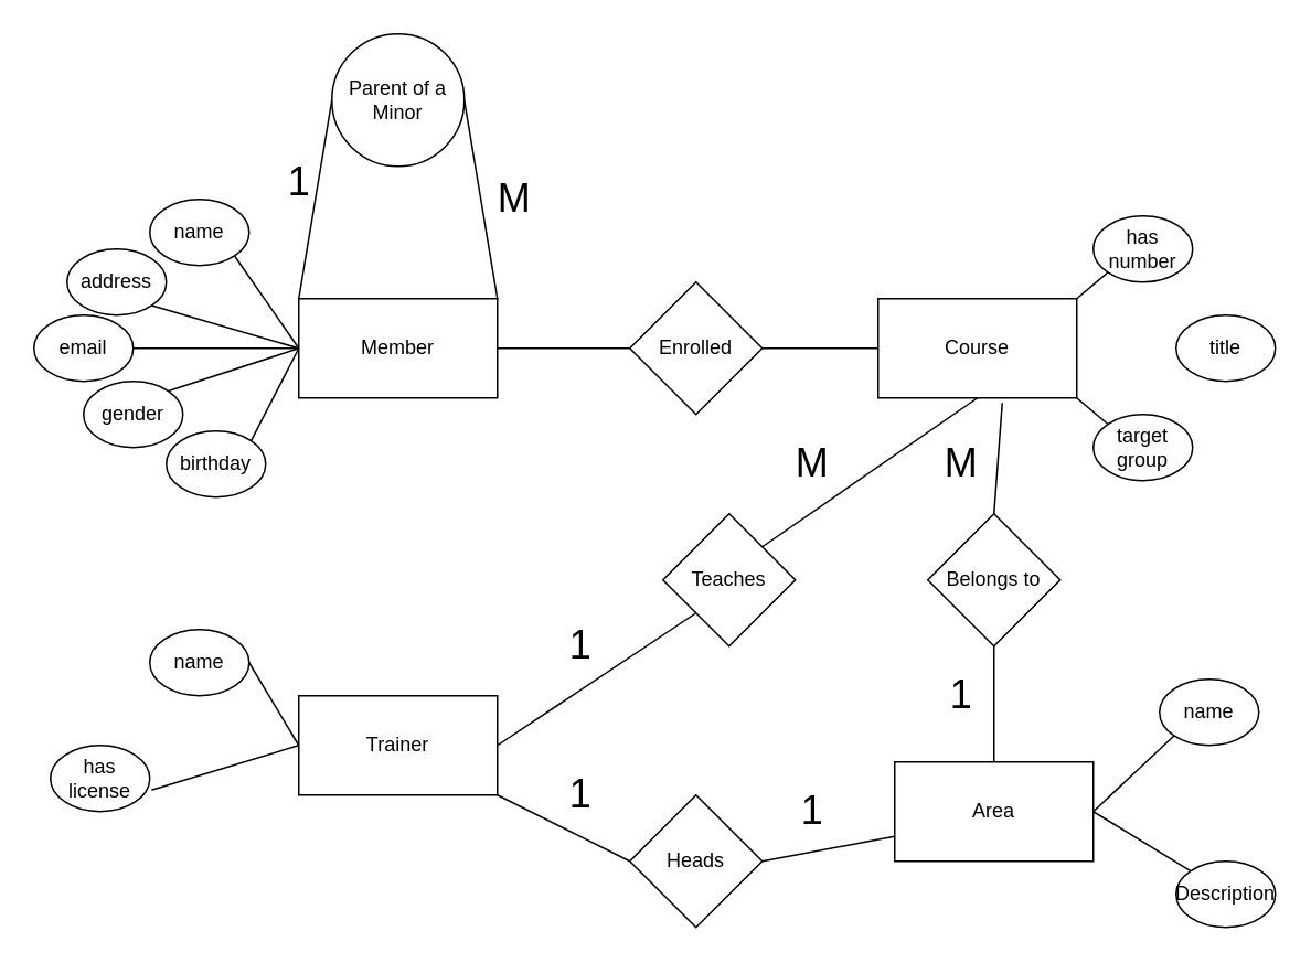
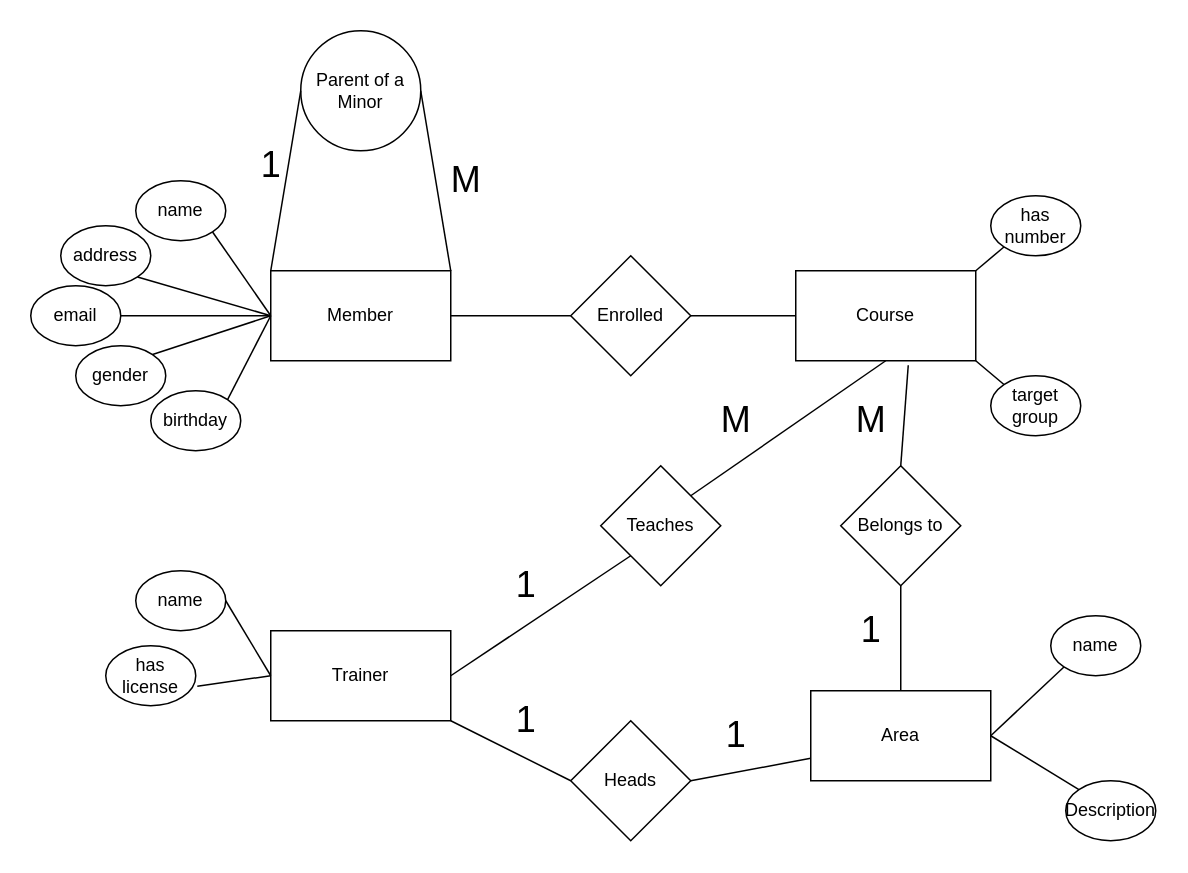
- <mxCell id="20" value="title" style="ellipse;whiteSpace=wrap;html=1;" vertex="1" parent="1"><mxGeometry x="710" y="190" width="60" height="40" as="geometry" /></mxCell>
- <mxCell id="27" value="has license" style="ellipse;whiteSpace=wrap;html=1;" vertex="1" parent="1"><mxGeometry x="30" y="450" width="60" height="40" as="geometry" /></mxCell>
+ <mxCell id="27" value="has license" style="ellipse;whiteSpace=wrap;html=1;" vertex="1" parent="1"><mxGeometry x="70" y="430" width="60" height="40" as="geometry" /></mxCell>
